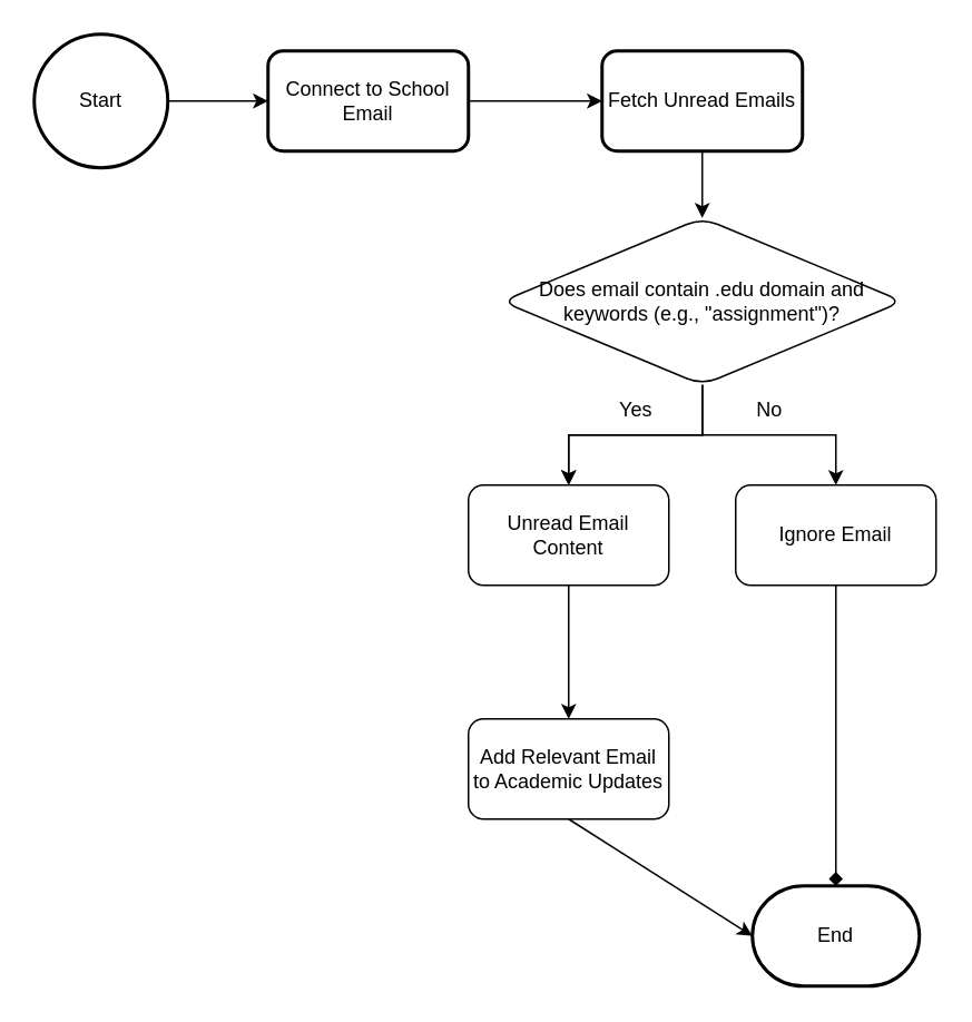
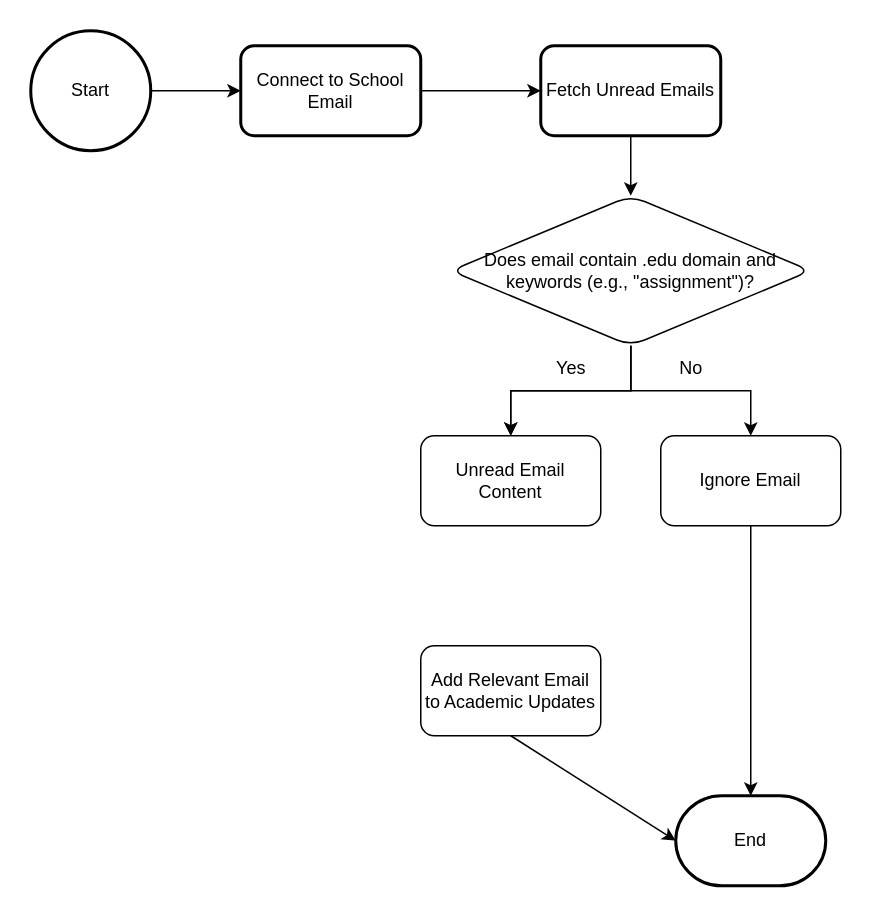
- <mxCell id="12" value="" style="edgeStyle=orthogonalEdgeStyle;rounded=0;orthogonalLoop=1;jettySize=auto;html=1;" edge="1" parent="1" source="13" target="19"><mxGeometry relative="1" as="geometry" /></mxCell>
- <mxCell id="15" value="" style="edgeStyle=orthogonalEdgeStyle;rounded=0;orthogonalLoop=1;jettySize=auto;html=1;endArrow=diamond;" edge="1" parent="1" source="16" target="18"><mxGeometry relative="1" as="geometry" /></mxCell>
+ <mxCell id="15" value="" style="edgeStyle=orthogonalEdgeStyle;rounded=0;orthogonalLoop=1;jettySize=auto;html=1;" edge="1" parent="1" source="16" target="18"><mxGeometry relative="1" as="geometry" /></mxCell>
